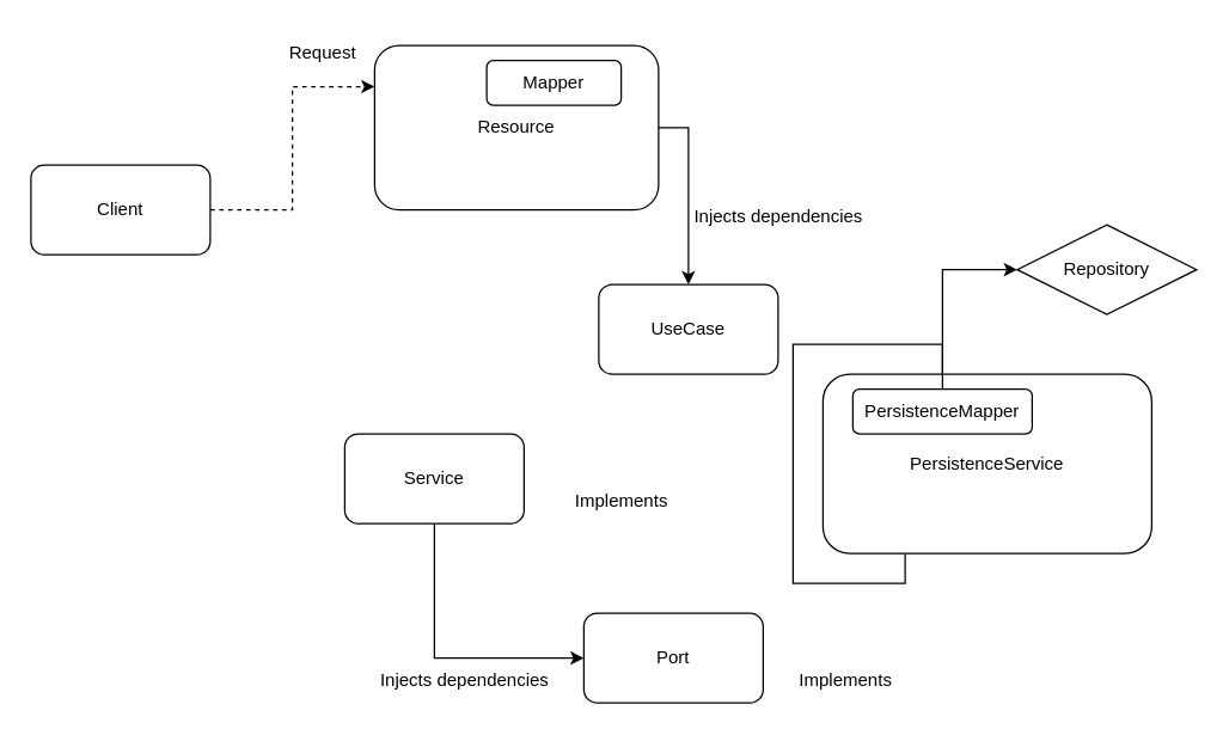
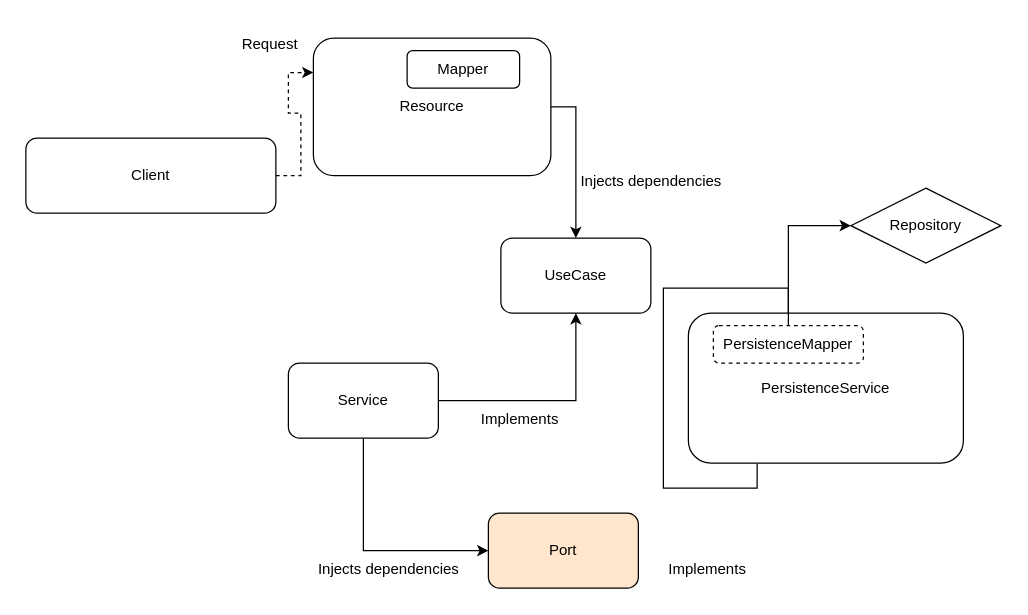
- <mxCell id="3" value="Client" style="rounded=1;whiteSpace=wrap;html=1;" vertex="1" parent="1"><mxGeometry x="20" y="110" width="120" height="60" as="geometry" /></mxCell>
+ <mxCell id="3" value="Client" style="rounded=1;whiteSpace=wrap;html=1;" vertex="1" parent="1"><mxGeometry x="20" y="110" width="200" height="60" as="geometry" /></mxCell>
- <mxCell id="20" value="PersistenceMapper" style="rounded=1;whiteSpace=wrap;html=1;" vertex="1" parent="1"><mxGeometry x="570" y="260" width="120" height="30" as="geometry" /></mxCell>
+ <mxCell id="20" value="PersistenceMapper" style="rounded=1;whiteSpace=wrap;html=1;dashed=1;" vertex="1" parent="1"><mxGeometry x="570" y="260" width="120" height="30" as="geometry" /></mxCell>
+ <mxCell id="10" style="edgeStyle=orthogonalEdgeStyle;rounded=0;orthogonalLoop=1;jettySize=auto;html=1;exitX=1;exitY=0.5;exitDx=0;exitDy=0;entryX=0.5;entryY=1;entryDx=0;entryDy=0;" edge="1" parent="1" source="12" target="5"><mxGeometry relative="1" as="geometry"><mxPoint x="450" y="260" as="targetPoint" /></mxGeometry></mxCell>
- <mxCell id="14" value="Port" style="rounded=1;whiteSpace=wrap;html=1;" vertex="1" parent="1"><mxGeometry x="390" y="410" width="120" height="60" as="geometry" /></mxCell>
+ <mxCell id="14" value="Port" style="rounded=1;whiteSpace=wrap;html=1;fillColor=#ffe6cc;" vertex="1" parent="1"><mxGeometry x="390" y="410" width="120" height="60" as="geometry" /></mxCell>
